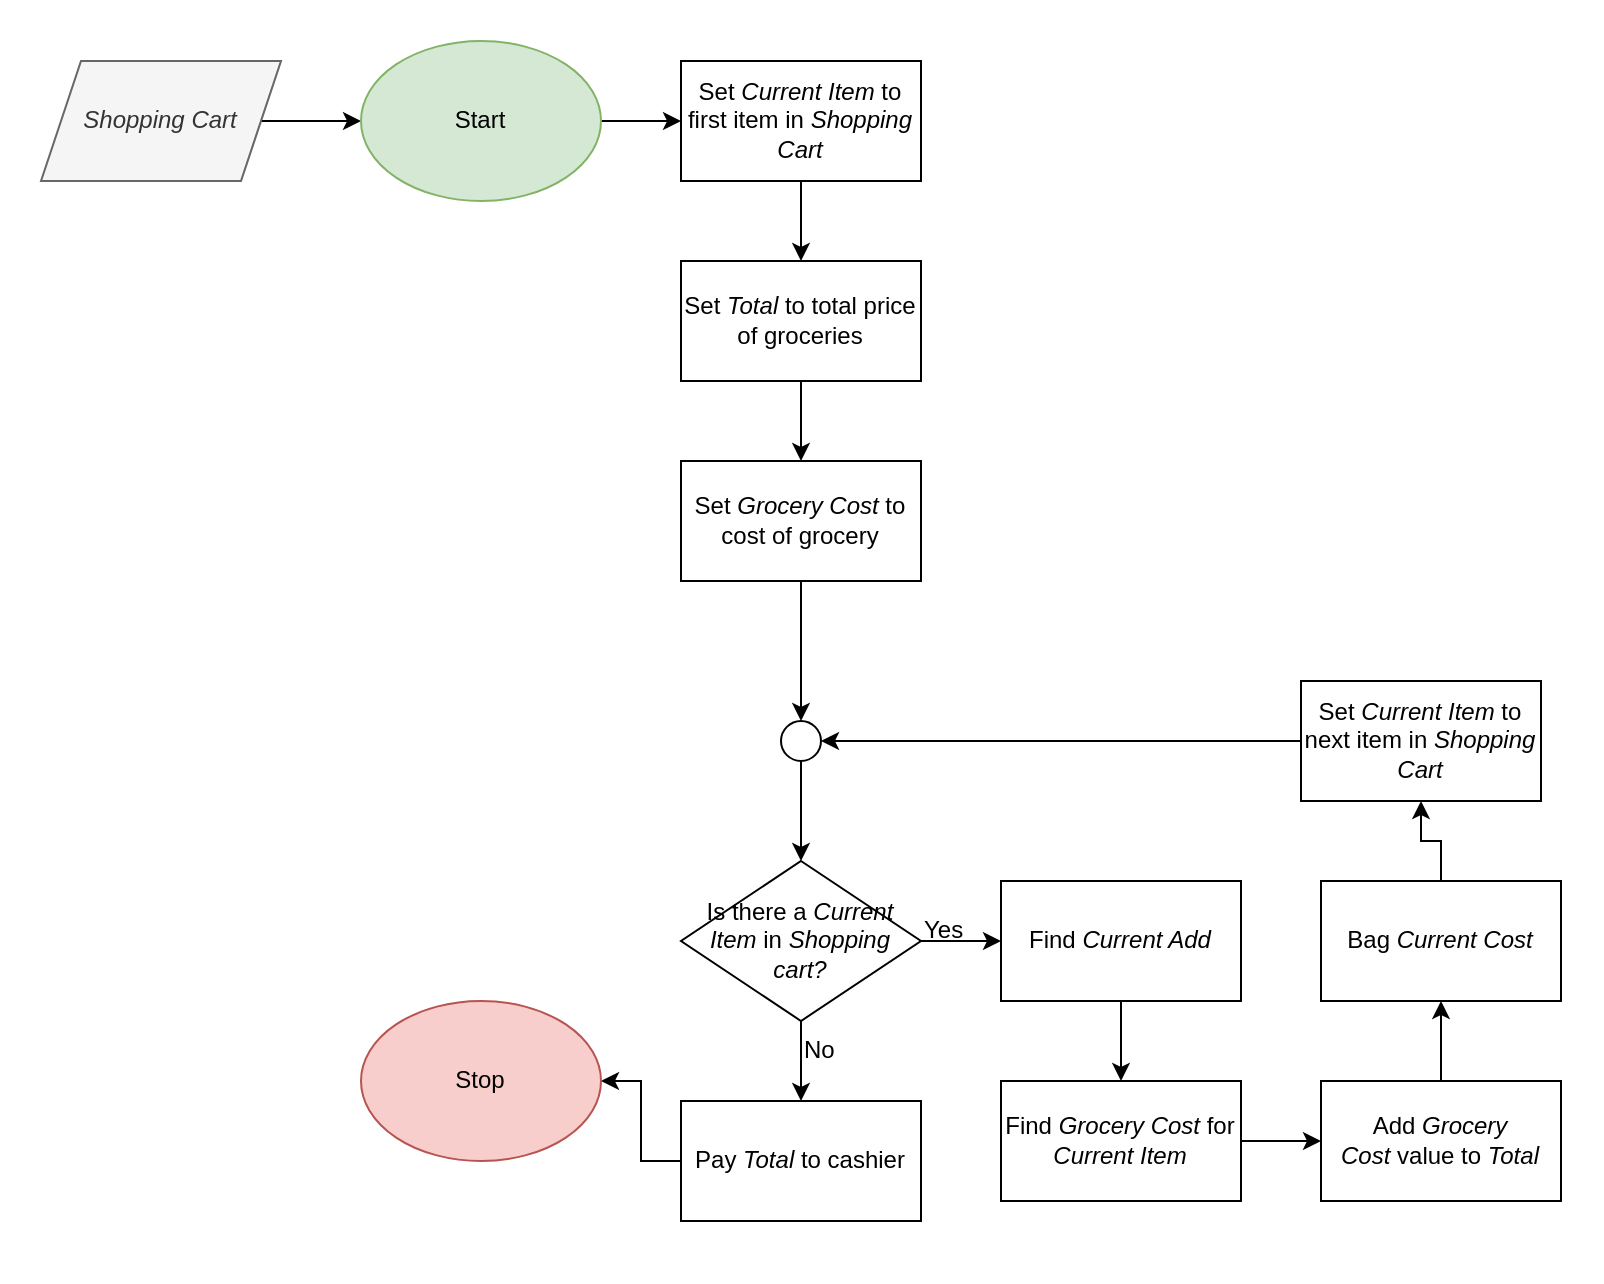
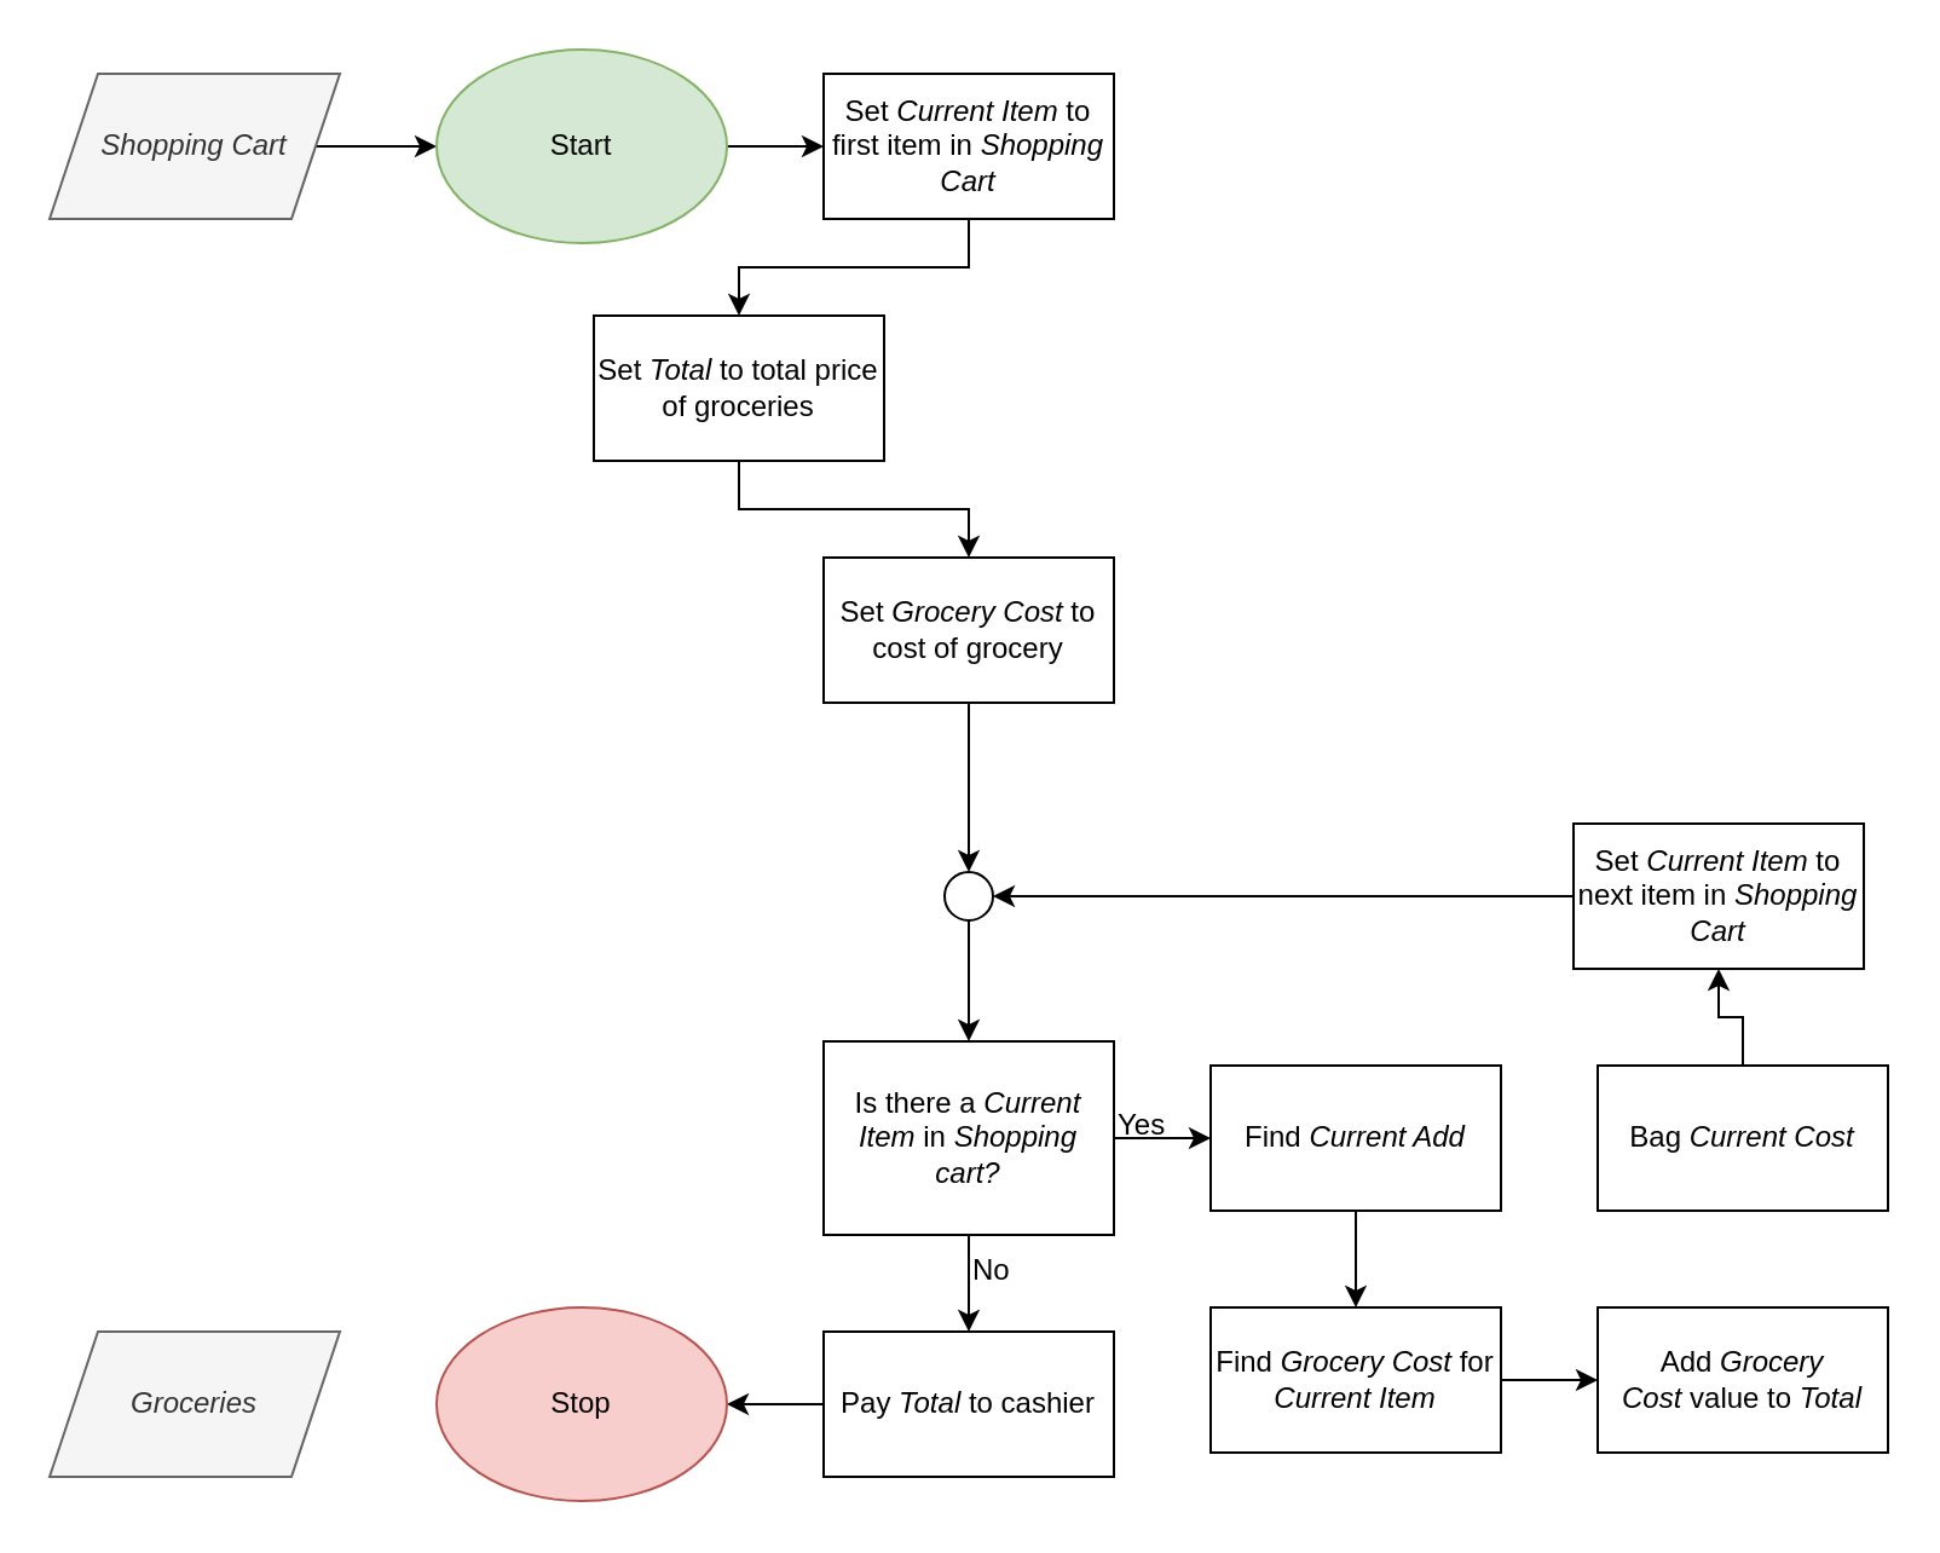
- <mxCell id="9" value="Set &lt;i&gt;Total&lt;/i&gt;&amp;nbsp;to total price of groceries" style="rounded=0;whiteSpace=wrap;html=1;" vertex="1" parent="1"><mxGeometry x="340" y="130" width="120" height="60" as="geometry" /></mxCell>
+ <mxCell id="9" value="Set &lt;i&gt;Total&lt;/i&gt;&amp;nbsp;to total price of groceries" style="rounded=0;whiteSpace=wrap;html=1;" vertex="1" parent="1"><mxGeometry x="245" y="130" width="120" height="60" as="geometry" /></mxCell>
- <mxCell id="14" value="Is there a &lt;i&gt;Current Item&lt;/i&gt;&amp;nbsp;in &lt;i&gt;Shopping cart?&lt;/i&gt;" style="rhombus;whiteSpace=wrap;html=1;" vertex="1" parent="1"><mxGeometry x="340" y="430" width="120" height="80" as="geometry" /></mxCell>
+ <mxCell id="14" value="Is there a &lt;i&gt;Current Item&lt;/i&gt;&amp;nbsp;in &lt;i&gt;Shopping cart?&lt;/i&gt;" style="whiteSpace=wrap;html=1;rounded=0;" vertex="1" parent="1"><mxGeometry x="340" y="430" width="120" height="80" as="geometry" /></mxCell>
- <mxCell id="21" value="" style="edgeStyle=orthogonalEdgeStyle;rounded=0;orthogonalLoop=1;jettySize=auto;html=1;" edge="1" parent="1" source="22" target="24"><mxGeometry relative="1" as="geometry" /></mxCell>
- <mxCell id="31" value="Stop" style="ellipse;whiteSpace=wrap;html=1;fillColor=#f8cecc;strokeColor=#b85450;" vertex="1" parent="1"><mxGeometry x="180" y="500" width="120" height="80" as="geometry" /></mxCell>
+ <mxCell id="31" value="Stop" style="ellipse;whiteSpace=wrap;html=1;fillColor=#f8cecc;strokeColor=#b85450;" vertex="1" parent="1"><mxGeometry x="180" y="540" width="120" height="80" as="geometry" /></mxCell>
+ <mxCell id="32" value="&lt;i&gt;Groceries&lt;/i&gt;" style="shape=parallelogram;perimeter=parallelogramPerimeter;whiteSpace=wrap;html=1;fixedSize=1;fillColor=#f5f5f5;fontColor=#333333;strokeColor=#666666;" vertex="1" parent="1"><mxGeometry x="20" y="550" width="120" height="60" as="geometry" /></mxCell>
